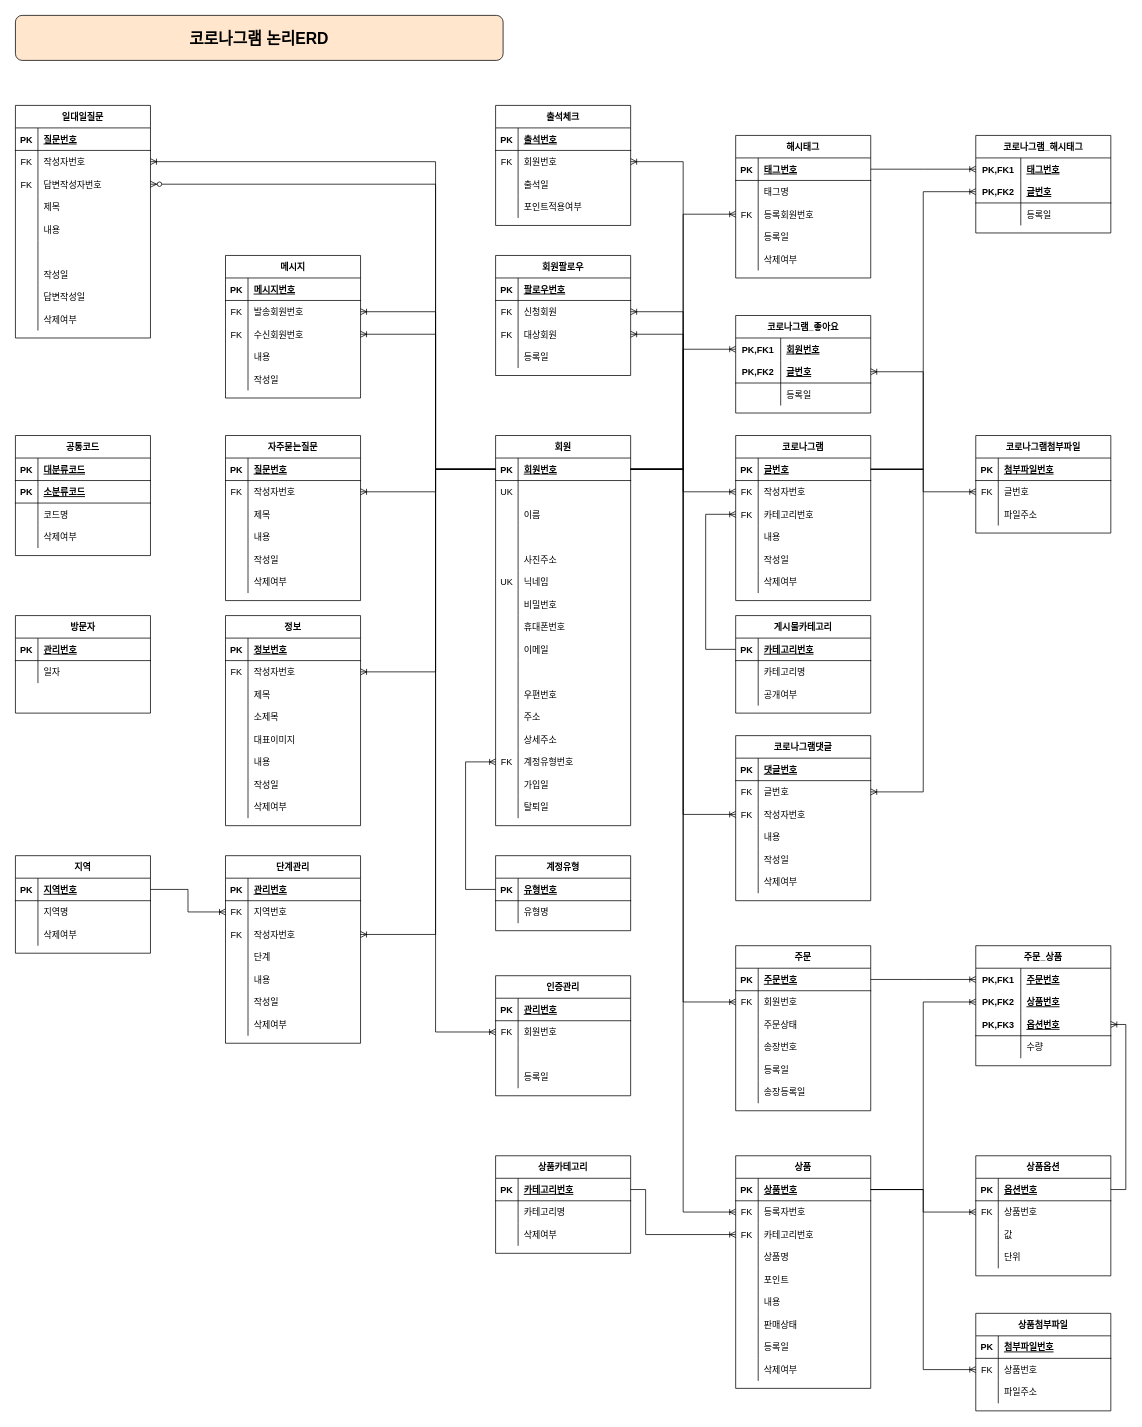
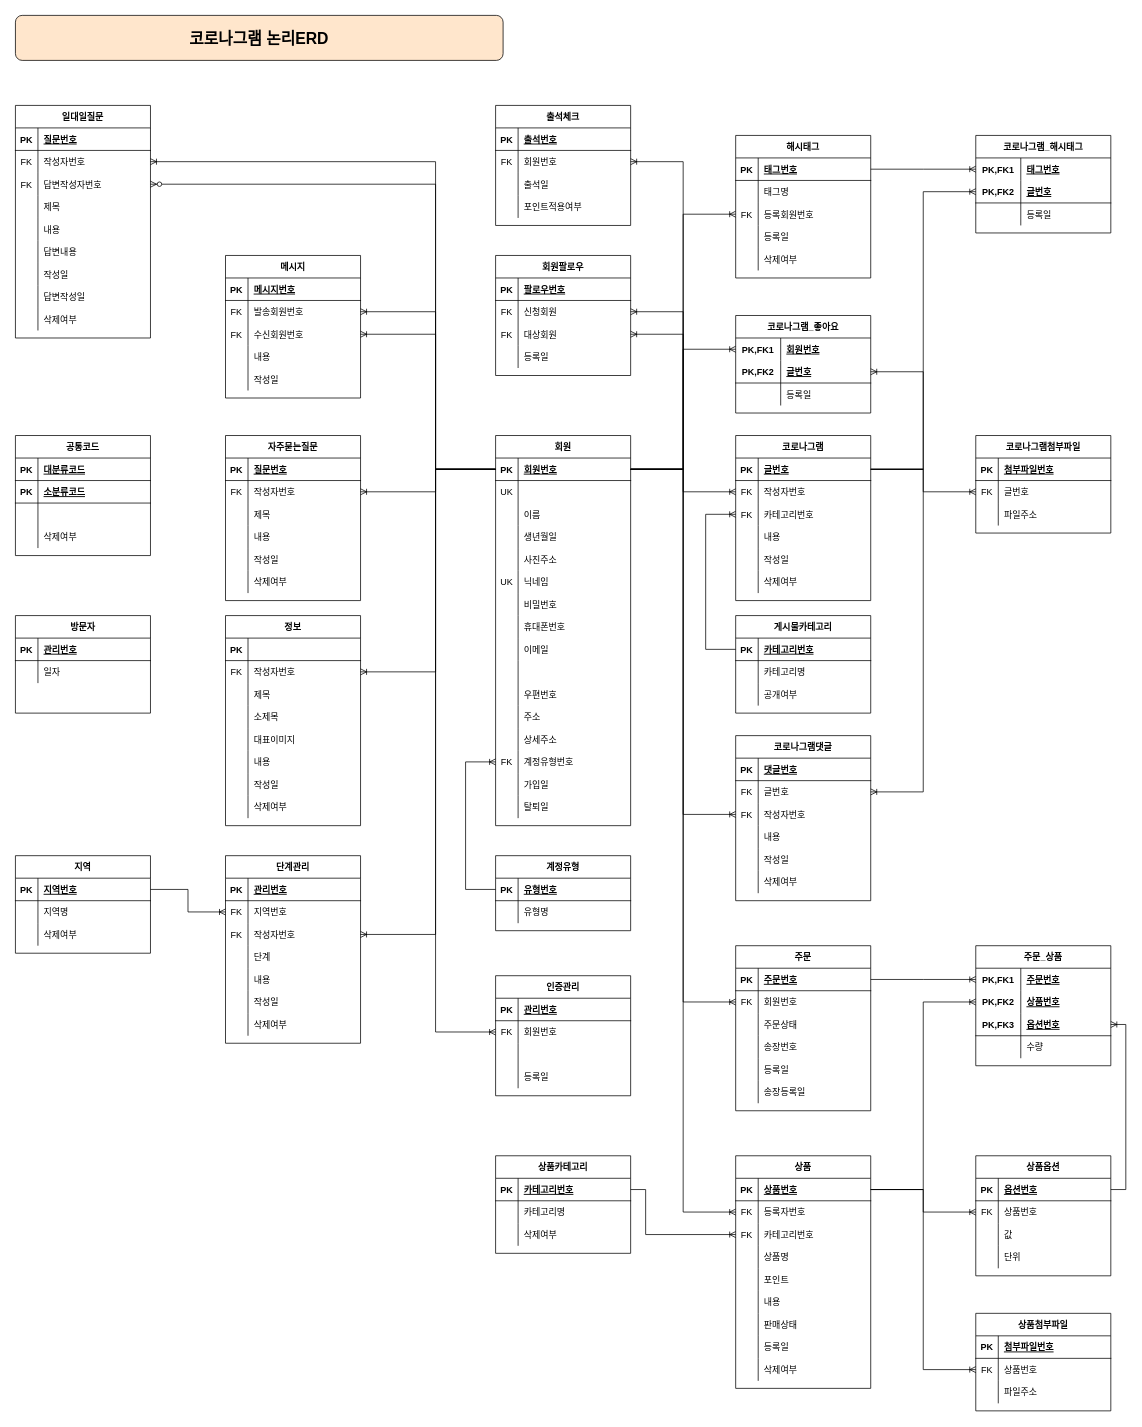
+ <mxCell id="250" value="답변내용" style="shape=partialRectangle;connectable=0;fillColor=none;top=0;left=0;bottom=0;right=0;align=left;spacingLeft=6;overflow=hidden;" parent="248" vertex="1"><mxGeometry x="30" width="150" height="30" as="geometry"><mxRectangle width="150" height="30" as="alternateBounds" /></mxGeometry></mxCell>
- <mxCell id="409" value="코드명" style="shape=partialRectangle;connectable=0;fillColor=none;top=0;left=0;bottom=0;right=0;align=left;spacingLeft=6;overflow=hidden;" parent="407" vertex="1"><mxGeometry x="30" width="150" height="30" as="geometry"><mxRectangle width="150" height="30" as="alternateBounds" /></mxGeometry></mxCell>
+ <mxCell id="13" value="생년월일" style="shape=partialRectangle;connectable=0;fillColor=none;top=0;left=0;bottom=0;right=0;align=left;spacingLeft=6;overflow=hidden;" parent="11" vertex="1"><mxGeometry x="30" width="150" height="30" as="geometry"><mxRectangle width="150" height="30" as="alternateBounds" /></mxGeometry></mxCell>
- <mxCell id="263" value="정보번호" style="shape=partialRectangle;connectable=0;fillColor=none;top=0;left=0;bottom=0;right=0;align=left;spacingLeft=6;fontStyle=5;overflow=hidden;" parent="261" vertex="1"><mxGeometry x="30" width="150" height="30" as="geometry"><mxRectangle width="150" height="30" as="alternateBounds" /></mxGeometry></mxCell>
